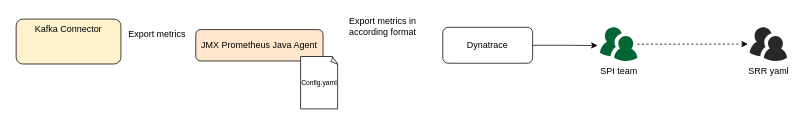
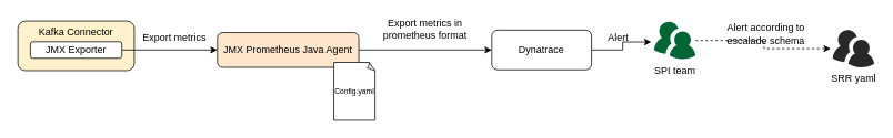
- <mxCell id="13" value="Export metrics in according format" style="text;html=1;strokeColor=none;fillColor=none;align=center;verticalAlign=middle;whiteSpace=wrap;rounded=0;" vertex="1" parent="1"><mxGeometry x="440" y="20" width="140" height="30" as="geometry" /></mxCell>
+ <mxCell id="13" value="Export metrics in prometheus format" style="text;html=1;strokeColor=none;fillColor=none;align=center;verticalAlign=middle;whiteSpace=wrap;rounded=0;" vertex="1" parent="1"><mxGeometry x="440" y="20" width="140" height="30" as="geometry" /></mxCell>
+ <mxCell id="16" value="Alert according to escalade schema" style="text;html=1;strokeColor=none;fillColor=none;align=center;verticalAlign=middle;whiteSpace=wrap;rounded=0;" vertex="1" parent="1"><mxGeometry x="850" y="26" width="140" height="30" as="geometry" /></mxCell>
+ <mxCell id="12" value="Alert" style="text;html=1;align=center;verticalAlign=middle;resizable=0;points=[];autosize=1;strokeColor=none;fillColor=none;" vertex="1" parent="1"><mxGeometry x="720" y="32" width="43" height="26" as="geometry" /></mxCell>
- <mxCell id="15" value="SPI team" style="verticalLabelPosition=bottom;sketch=0;html=1;fillColor=#006633;strokeColor=#82b366;verticalAlign=top;pointerEvents=1;align=center;shape=mxgraph.cisco_safe.people_places_things_icons.icon9;" vertex="1" parent="1"><mxGeometry x="800" y="36" width="50" height="45" as="geometry" /></mxCell>
+ <mxCell id="15" value="SPI team" style="verticalLabelPosition=bottom;sketch=0;html=1;fillColor=#006633;strokeColor=#82b366;verticalAlign=top;pointerEvents=1;align=center;shape=mxgraph.cisco_safe.people_places_things_icons.icon9;" vertex="1" parent="1"><mxGeometry x="785" y="26" width="50" height="45" as="geometry" /></mxCell>
+ <mxCell id="4" value="JMX Exporter" style="rounded=1;whiteSpace=wrap;html=1;" vertex="1" parent="1"><mxGeometry x="35" y="50" width="110" height="20" as="geometry" /></mxCell>
+ <mxCell id="3" style="edgeStyle=orthogonalEdgeStyle;rounded=0;orthogonalLoop=1;jettySize=auto;html=1;" edge="1" parent="1" source="4" target="6"><mxGeometry relative="1" as="geometry" /></mxCell>
+ <mxCell id="5" style="edgeStyle=orthogonalEdgeStyle;rounded=0;orthogonalLoop=1;jettySize=auto;html=1;" edge="1" parent="1" source="6" target="8"><mxGeometry relative="1" as="geometry" /></mxCell>
